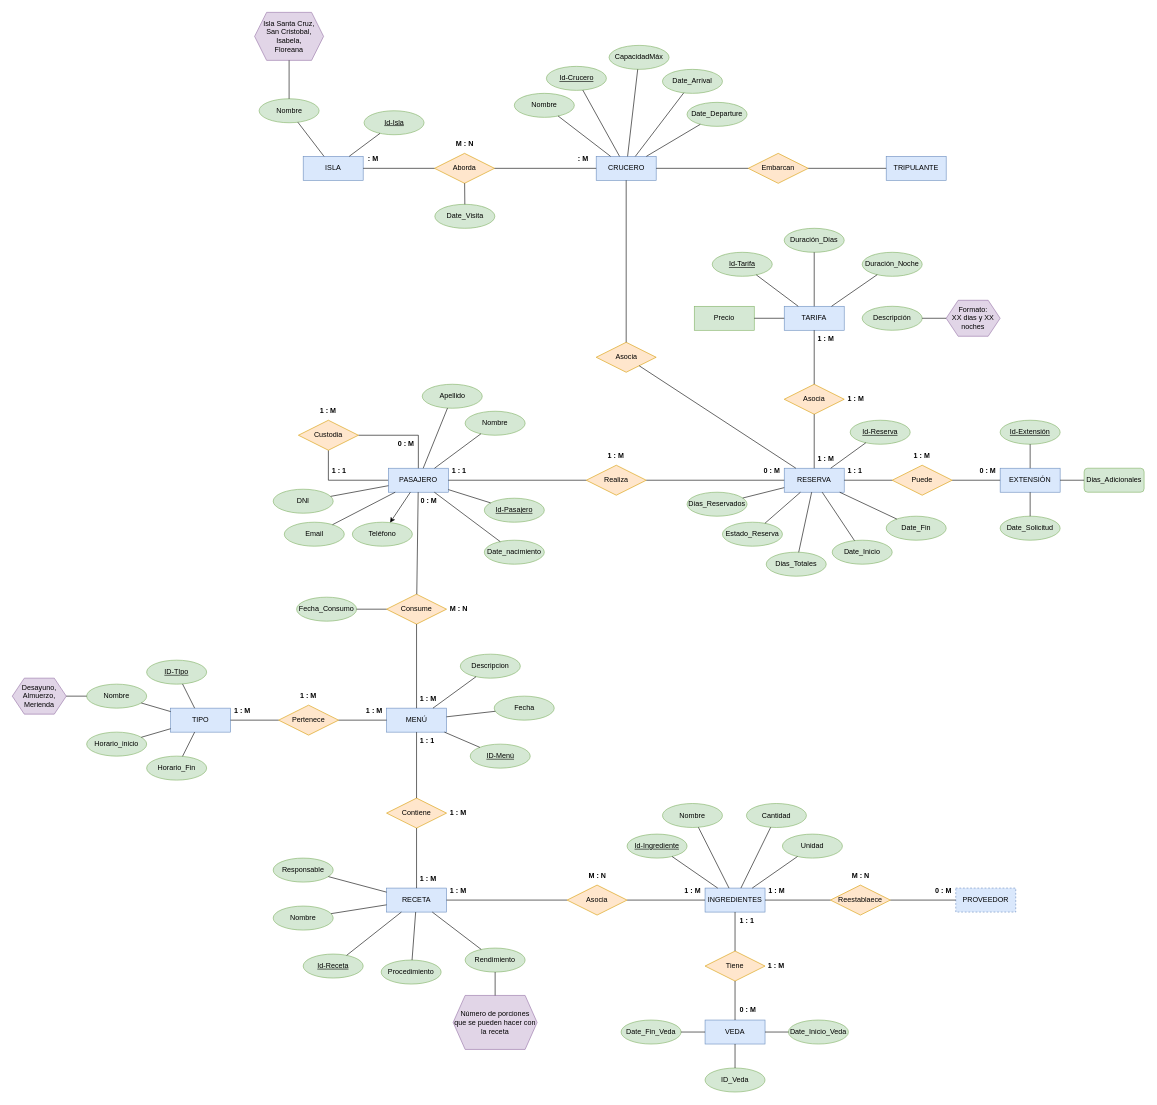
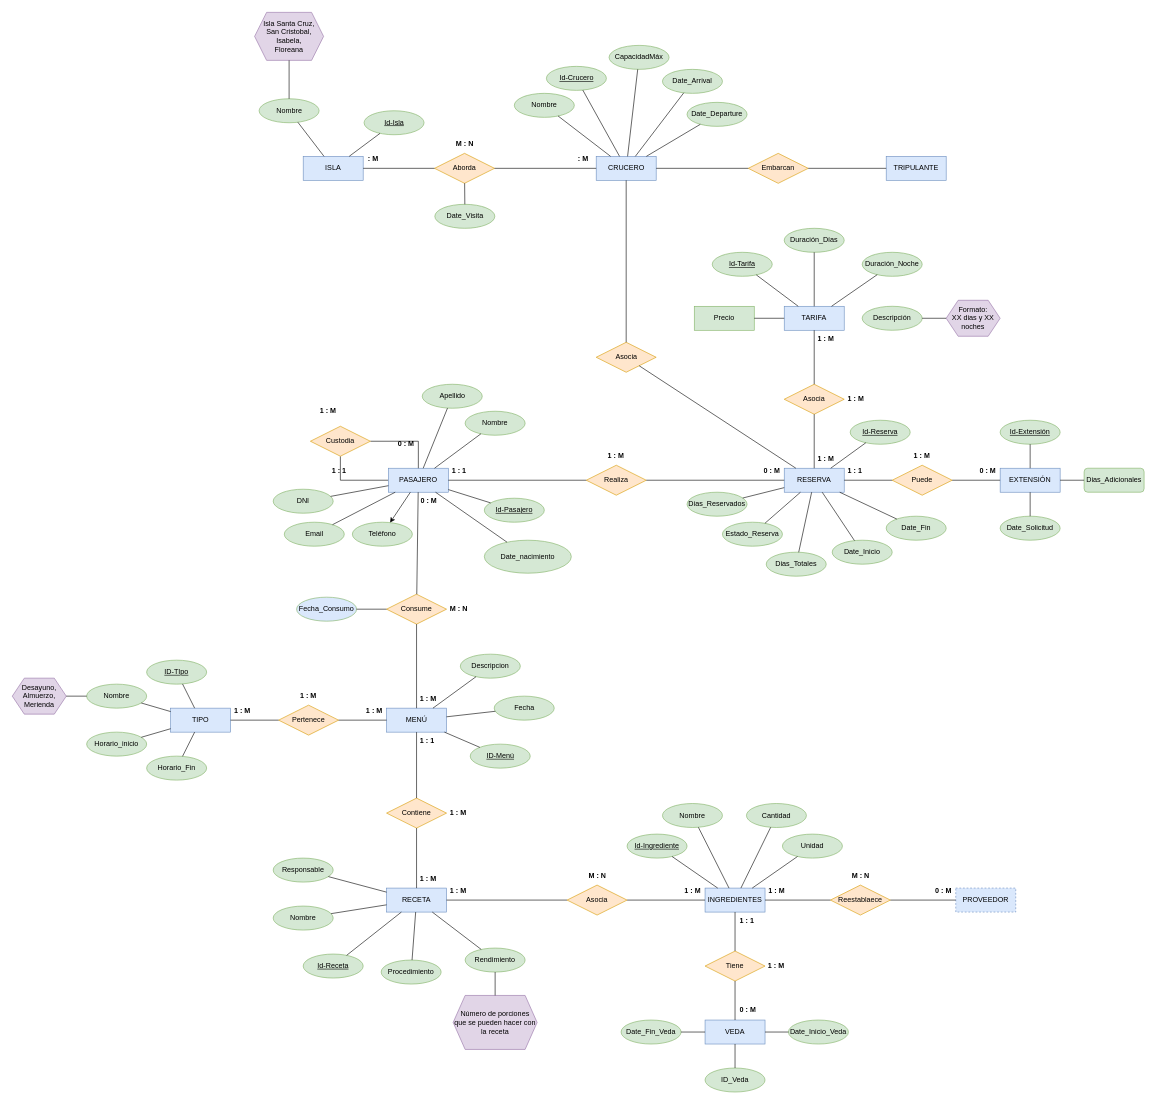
- <mxCell id="41" value="Custodia" style="shape=rhombus;perimeter=rhombusPerimeter;whiteSpace=wrap;html=1;align=center;fillColor=#ffe6cc;strokeColor=#d79b00;" parent="1" vertex="1"><mxGeometry x="497" y="700" width="100" height="50" as="geometry" /></mxCell>
+ <mxCell id="41" value="Custodia" style="shape=rhombus;perimeter=rhombusPerimeter;whiteSpace=wrap;html=1;align=center;fillColor=#ffe6cc;strokeColor=#d79b00;" parent="1" vertex="1"><mxGeometry x="517" y="710" width="100" height="50" as="geometry" /></mxCell>
- <mxCell id="48" value="Date_nacimiento" style="ellipse;whiteSpace=wrap;html=1;align=center;fillColor=#d5e8d4;strokeColor=#82b366;" parent="1" vertex="1"><mxGeometry x="807" y="900" width="100" height="40" as="geometry" /></mxCell>
+ <mxCell id="48" value="Date_nacimiento" style="ellipse;whiteSpace=wrap;html=1;align=center;fillColor=#d5e8d4;strokeColor=#82b366;" parent="1" vertex="1"><mxGeometry x="807" y="900" width="145" height="55" as="geometry" /></mxCell>
- <mxCell id="183" value="Fecha_Consumo" style="ellipse;whiteSpace=wrap;html=1;align=center;fillColor=#d5e8d4;strokeColor=#82b366;" vertex="1" parent="1"><mxGeometry x="494" y="995" width="100" height="40" as="geometry" /></mxCell>
+ <mxCell id="183" value="Fecha_Consumo" style="ellipse;whiteSpace=wrap;html=1;align=center;fillColor=#dae8fc;strokeColor=#82b366;" vertex="1" parent="1"><mxGeometry x="494" y="995" width="100" height="40" as="geometry" /></mxCell>
